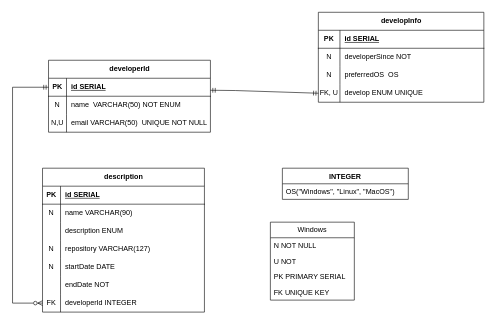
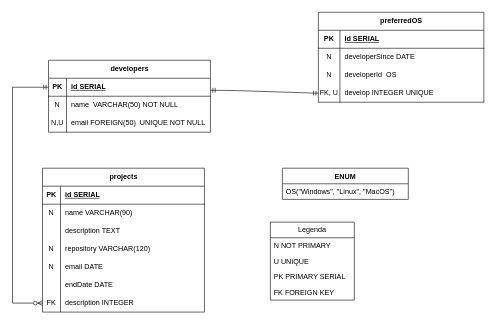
- <mxCell id="3" value="developInfo" style="shape=table;startSize=30;container=1;collapsible=1;childLayout=tableLayout;fixedRows=1;rowLines=0;fontStyle=1;align=center;resizeLast=1;html=1;" vertex="1" parent="1"><mxGeometry x="530" y="20" width="276" height="150" as="geometry" /></mxCell>
+ <mxCell id="3" value="preferredOS" style="shape=table;startSize=30;container=1;collapsible=1;childLayout=tableLayout;fixedRows=1;rowLines=0;fontStyle=1;align=center;resizeLast=1;html=1;" vertex="1" parent="1"><mxGeometry x="530" y="20" width="276" height="150" as="geometry" /></mxCell>
- <mxCell id="9" value="developerSince NOT&amp;nbsp;" style="shape=partialRectangle;connectable=0;fillColor=none;top=0;left=0;bottom=0;right=0;align=left;spacingLeft=6;overflow=hidden;whiteSpace=wrap;html=1;" vertex="1" parent="7"><mxGeometry x="36" width="240" height="30" as="geometry"><mxRectangle width="240" height="30" as="alternateBounds" /></mxGeometry></mxCell>
+ <mxCell id="9" value="developerSince DATE&amp;nbsp;" style="shape=partialRectangle;connectable=0;fillColor=none;top=0;left=0;bottom=0;right=0;align=left;spacingLeft=6;overflow=hidden;whiteSpace=wrap;html=1;" vertex="1" parent="7"><mxGeometry x="36" width="240" height="30" as="geometry"><mxRectangle width="240" height="30" as="alternateBounds" /></mxGeometry></mxCell>
- <mxCell id="38" value="developerId" style="shape=table;startSize=30;container=1;collapsible=1;childLayout=tableLayout;fixedRows=1;rowLines=0;fontStyle=1;align=center;resizeLast=1;html=1;" vertex="1" parent="1"><mxGeometry x="80" y="100" width="270" height="120" as="geometry" /></mxCell>
+ <mxCell id="38" value="developers" style="shape=table;startSize=30;container=1;collapsible=1;childLayout=tableLayout;fixedRows=1;rowLines=0;fontStyle=1;align=center;resizeLast=1;html=1;" vertex="1" parent="1"><mxGeometry x="80" y="100" width="270" height="120" as="geometry" /></mxCell>
- <mxCell id="12" value="preferredOS&amp;nbsp; OS&amp;nbsp;" style="shape=partialRectangle;connectable=0;fillColor=none;top=0;left=0;bottom=0;right=0;align=left;spacingLeft=6;overflow=hidden;whiteSpace=wrap;html=1;" vertex="1" parent="10"><mxGeometry x="36" width="240" height="30" as="geometry"><mxRectangle width="240" height="30" as="alternateBounds" /></mxGeometry></mxCell>
+ <mxCell id="12" value="developerId&amp;nbsp; OS&amp;nbsp;" style="shape=partialRectangle;connectable=0;fillColor=none;top=0;left=0;bottom=0;right=0;align=left;spacingLeft=6;overflow=hidden;whiteSpace=wrap;html=1;" vertex="1" parent="10"><mxGeometry x="36" width="240" height="30" as="geometry"><mxRectangle width="240" height="30" as="alternateBounds" /></mxGeometry></mxCell>
- <mxCell id="15" value="develop ENUM UNIQUE" style="shape=partialRectangle;connectable=0;fillColor=none;top=0;left=0;bottom=0;right=0;align=left;spacingLeft=6;overflow=hidden;whiteSpace=wrap;html=1;" vertex="1" parent="13"><mxGeometry x="36" width="240" height="30" as="geometry"><mxRectangle width="240" height="30" as="alternateBounds" /></mxGeometry></mxCell>
+ <mxCell id="15" value="develop INTEGER UNIQUE" style="shape=partialRectangle;connectable=0;fillColor=none;top=0;left=0;bottom=0;right=0;align=left;spacingLeft=6;overflow=hidden;whiteSpace=wrap;html=1;" vertex="1" parent="13"><mxGeometry x="36" width="240" height="30" as="geometry"><mxRectangle width="240" height="30" as="alternateBounds" /></mxGeometry></mxCell>
- <mxCell id="44" value="name&amp;nbsp; VARCHAR(50) NOT ENUM" style="shape=partialRectangle;connectable=0;fillColor=none;top=0;left=0;bottom=0;right=0;align=left;spacingLeft=6;overflow=hidden;whiteSpace=wrap;html=1;" vertex="1" parent="42"><mxGeometry x="30" width="240" height="30" as="geometry"><mxRectangle width="240" height="30" as="alternateBounds" /></mxGeometry></mxCell>
+ <mxCell id="44" value="name&amp;nbsp; VARCHAR(50) NOT NULL" style="shape=partialRectangle;connectable=0;fillColor=none;top=0;left=0;bottom=0;right=0;align=left;spacingLeft=6;overflow=hidden;whiteSpace=wrap;html=1;" vertex="1" parent="42"><mxGeometry x="30" width="240" height="30" as="geometry"><mxRectangle width="240" height="30" as="alternateBounds" /></mxGeometry></mxCell>
- <mxCell id="47" value="email VARCHAR(50)&amp;nbsp; UNIQUE NOT NULL" style="shape=partialRectangle;connectable=0;fillColor=none;top=0;left=0;bottom=0;right=0;align=left;spacingLeft=6;overflow=hidden;whiteSpace=wrap;html=1;" vertex="1" parent="45"><mxGeometry x="30" width="240" height="30" as="geometry"><mxRectangle width="240" height="30" as="alternateBounds" /></mxGeometry></mxCell>
+ <mxCell id="47" value="email FOREIGN(50)&amp;nbsp; UNIQUE NOT NULL" style="shape=partialRectangle;connectable=0;fillColor=none;top=0;left=0;bottom=0;right=0;align=left;spacingLeft=6;overflow=hidden;whiteSpace=wrap;html=1;" vertex="1" parent="45"><mxGeometry x="30" width="240" height="30" as="geometry"><mxRectangle width="240" height="30" as="alternateBounds" /></mxGeometry></mxCell>
- <mxCell id="16" value="description" style="shape=table;startSize=30;container=1;collapsible=1;childLayout=tableLayout;fixedRows=1;rowLines=0;fontStyle=1;align=center;resizeLast=1;html=1;" vertex="1" parent="1"><mxGeometry x="70" y="280" width="270" height="240" as="geometry" /></mxCell>
+ <mxCell id="16" value="projects" style="shape=table;startSize=30;container=1;collapsible=1;childLayout=tableLayout;fixedRows=1;rowLines=0;fontStyle=1;align=center;resizeLast=1;html=1;" vertex="1" parent="1"><mxGeometry x="70" y="280" width="270" height="240" as="geometry" /></mxCell>
- <mxCell id="48" value="INTEGER" style="swimlane;fontStyle=1;align=center;verticalAlign=top;childLayout=stackLayout;horizontal=1;startSize=26;horizontalStack=0;resizeParent=1;resizeParentMax=0;resizeLast=0;collapsible=1;marginBottom=0;whiteSpace=wrap;html=1;" vertex="1" parent="1"><mxGeometry x="470" y="280" width="210" height="52" as="geometry" /></mxCell>
+ <mxCell id="48" value="ENUM" style="swimlane;fontStyle=1;align=center;verticalAlign=top;childLayout=stackLayout;horizontal=1;startSize=26;horizontalStack=0;resizeParent=1;resizeParentMax=0;resizeLast=0;collapsible=1;marginBottom=0;whiteSpace=wrap;html=1;" vertex="1" parent="1"><mxGeometry x="470" y="280" width="210" height="52" as="geometry" /></mxCell>
- <mxCell id="51" value="Windows" style="swimlane;fontStyle=0;childLayout=stackLayout;horizontal=1;startSize=26;fillColor=none;horizontalStack=0;resizeParent=1;resizeParentMax=0;resizeLast=0;collapsible=1;marginBottom=0;whiteSpace=wrap;html=1;" vertex="1" parent="1"><mxGeometry x="450" y="370" width="140" height="130" as="geometry" /></mxCell>
+ <mxCell id="51" value="Legenda" style="swimlane;fontStyle=0;childLayout=stackLayout;horizontal=1;startSize=26;fillColor=none;horizontalStack=0;resizeParent=1;resizeParentMax=0;resizeLast=0;collapsible=1;marginBottom=0;whiteSpace=wrap;html=1;" vertex="1" parent="1"><mxGeometry x="450" y="370" width="140" height="130" as="geometry" /></mxCell>
- <mxCell id="25" value="description ENUM" style="shape=partialRectangle;connectable=0;fillColor=none;top=0;left=0;bottom=0;right=0;align=left;spacingLeft=6;overflow=hidden;whiteSpace=wrap;html=1;" vertex="1" parent="23"><mxGeometry x="30" width="240" height="30" as="geometry"><mxRectangle width="240" height="30" as="alternateBounds" /></mxGeometry></mxCell>
+ <mxCell id="25" value="description TEXT" style="shape=partialRectangle;connectable=0;fillColor=none;top=0;left=0;bottom=0;right=0;align=left;spacingLeft=6;overflow=hidden;whiteSpace=wrap;html=1;" vertex="1" parent="23"><mxGeometry x="30" width="240" height="30" as="geometry"><mxRectangle width="240" height="30" as="alternateBounds" /></mxGeometry></mxCell>
- <mxCell id="52" value="N NOT NULL" style="text;strokeColor=none;fillColor=none;align=left;verticalAlign=top;spacingLeft=4;spacingRight=4;overflow=hidden;rotatable=0;points=[[0,0.5],[1,0.5]];portConstraint=eastwest;whiteSpace=wrap;html=1;" vertex="1" parent="51"><mxGeometry y="26" width="140" height="26" as="geometry" /></mxCell>
+ <mxCell id="52" value="N NOT PRIMARY" style="text;strokeColor=none;fillColor=none;align=left;verticalAlign=top;spacingLeft=4;spacingRight=4;overflow=hidden;rotatable=0;points=[[0,0.5],[1,0.5]];portConstraint=eastwest;whiteSpace=wrap;html=1;" vertex="1" parent="51"><mxGeometry y="26" width="140" height="26" as="geometry" /></mxCell>
- <mxCell id="28" value="repository VARCHAR(127)&amp;nbsp;" style="shape=partialRectangle;connectable=0;fillColor=none;top=0;left=0;bottom=0;right=0;align=left;spacingLeft=6;overflow=hidden;whiteSpace=wrap;html=1;" vertex="1" parent="26"><mxGeometry x="30" width="240" height="30" as="geometry"><mxRectangle width="240" height="30" as="alternateBounds" /></mxGeometry></mxCell>
+ <mxCell id="28" value="repository VARCHAR(120)&amp;nbsp;" style="shape=partialRectangle;connectable=0;fillColor=none;top=0;left=0;bottom=0;right=0;align=left;spacingLeft=6;overflow=hidden;whiteSpace=wrap;html=1;" vertex="1" parent="26"><mxGeometry x="30" width="240" height="30" as="geometry"><mxRectangle width="240" height="30" as="alternateBounds" /></mxGeometry></mxCell>
- <mxCell id="53" value="U NOT" style="text;strokeColor=none;fillColor=none;align=left;verticalAlign=top;spacingLeft=4;spacingRight=4;overflow=hidden;rotatable=0;points=[[0,0.5],[1,0.5]];portConstraint=eastwest;whiteSpace=wrap;html=1;" vertex="1" parent="51"><mxGeometry y="52" width="140" height="26" as="geometry" /></mxCell>
+ <mxCell id="53" value="U UNIQUE" style="text;strokeColor=none;fillColor=none;align=left;verticalAlign=top;spacingLeft=4;spacingRight=4;overflow=hidden;rotatable=0;points=[[0,0.5],[1,0.5]];portConstraint=eastwest;whiteSpace=wrap;html=1;" vertex="1" parent="51"><mxGeometry y="52" width="140" height="26" as="geometry" /></mxCell>
- <mxCell id="31" value="startDate DATE&amp;nbsp;" style="shape=partialRectangle;connectable=0;fillColor=none;top=0;left=0;bottom=0;right=0;align=left;spacingLeft=6;overflow=hidden;whiteSpace=wrap;html=1;" vertex="1" parent="29"><mxGeometry x="30" width="240" height="30" as="geometry"><mxRectangle width="240" height="30" as="alternateBounds" /></mxGeometry></mxCell>
+ <mxCell id="31" value="email DATE&amp;nbsp;" style="shape=partialRectangle;connectable=0;fillColor=none;top=0;left=0;bottom=0;right=0;align=left;spacingLeft=6;overflow=hidden;whiteSpace=wrap;html=1;" vertex="1" parent="29"><mxGeometry x="30" width="240" height="30" as="geometry"><mxRectangle width="240" height="30" as="alternateBounds" /></mxGeometry></mxCell>
- <mxCell id="34" value="endDate NOT" style="shape=partialRectangle;connectable=0;fillColor=none;top=0;left=0;bottom=0;right=0;align=left;spacingLeft=6;overflow=hidden;whiteSpace=wrap;html=1;" vertex="1" parent="32"><mxGeometry x="30" width="240" height="30" as="geometry"><mxRectangle width="240" height="30" as="alternateBounds" /></mxGeometry></mxCell>
+ <mxCell id="34" value="endDate DATE" style="shape=partialRectangle;connectable=0;fillColor=none;top=0;left=0;bottom=0;right=0;align=left;spacingLeft=6;overflow=hidden;whiteSpace=wrap;html=1;" vertex="1" parent="32"><mxGeometry x="30" width="240" height="30" as="geometry"><mxRectangle width="240" height="30" as="alternateBounds" /></mxGeometry></mxCell>
- <mxCell id="55" value="FK UNIQUE KEY" style="text;strokeColor=none;fillColor=none;align=left;verticalAlign=top;spacingLeft=4;spacingRight=4;overflow=hidden;rotatable=0;points=[[0,0.5],[1,0.5]];portConstraint=eastwest;whiteSpace=wrap;html=1;" vertex="1" parent="51"><mxGeometry y="104" width="140" height="26" as="geometry" /></mxCell>
+ <mxCell id="55" value="FK FOREIGN KEY" style="text;strokeColor=none;fillColor=none;align=left;verticalAlign=top;spacingLeft=4;spacingRight=4;overflow=hidden;rotatable=0;points=[[0,0.5],[1,0.5]];portConstraint=eastwest;whiteSpace=wrap;html=1;" vertex="1" parent="51"><mxGeometry y="104" width="140" height="26" as="geometry" /></mxCell>
- <mxCell id="37" value="developerId INTEGER&amp;nbsp;" style="shape=partialRectangle;connectable=0;fillColor=none;top=0;left=0;bottom=0;right=0;align=left;spacingLeft=6;overflow=hidden;whiteSpace=wrap;html=1;" vertex="1" parent="35"><mxGeometry x="30" width="240" height="30" as="geometry"><mxRectangle width="240" height="30" as="alternateBounds" /></mxGeometry></mxCell>
+ <mxCell id="37" value="description INTEGER&amp;nbsp;" style="shape=partialRectangle;connectable=0;fillColor=none;top=0;left=0;bottom=0;right=0;align=left;spacingLeft=6;overflow=hidden;whiteSpace=wrap;html=1;" vertex="1" parent="35"><mxGeometry x="30" width="240" height="30" as="geometry"><mxRectangle width="240" height="30" as="alternateBounds" /></mxGeometry></mxCell>
